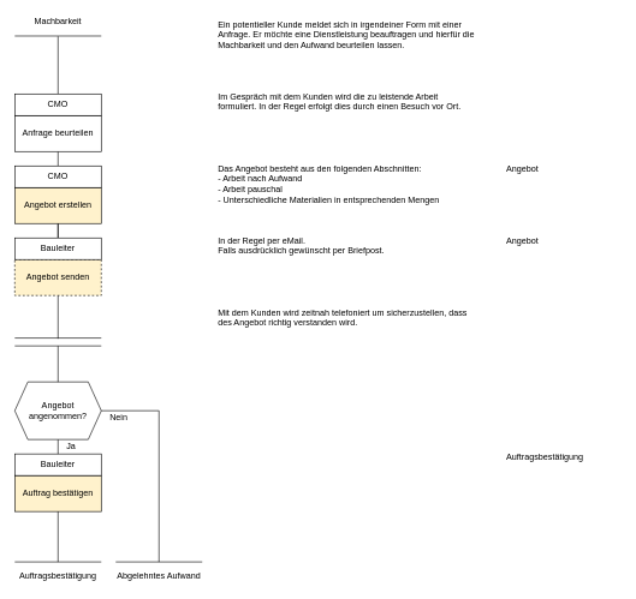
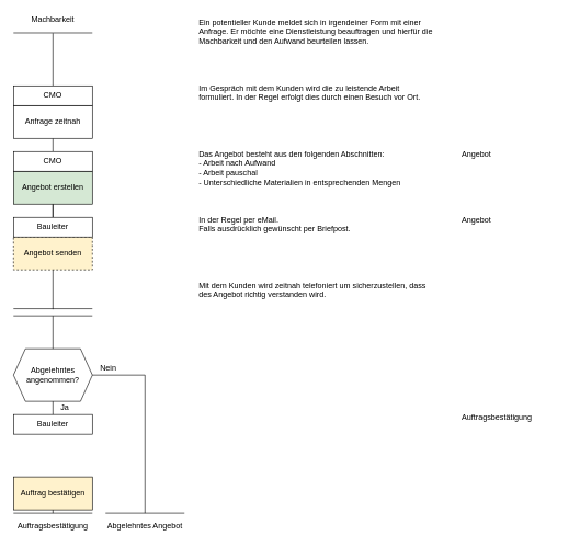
- <mxCell id="12" value="Anfrage beurteilen" style="rounded=0;whiteSpace=wrap;html=1;" parent="1" vertex="1"><mxGeometry x="20" y="160" width="120" height="50" as="geometry" /></mxCell>
+ <mxCell id="12" value="Anfrage zeitnah" style="rounded=0;whiteSpace=wrap;html=1;" parent="1" vertex="1"><mxGeometry x="20" y="160" width="120" height="50" as="geometry" /></mxCell>
- <mxCell id="17" value="Angebot erstellen" style="rounded=0;whiteSpace=wrap;html=1;fillColor=#fff2cc;strokeColor=#000000;" parent="1" vertex="1"><mxGeometry x="20" y="260" width="120" height="50" as="geometry" /></mxCell>
+ <mxCell id="17" value="Angebot erstellen" style="rounded=0;whiteSpace=wrap;html=1;fillColor=#d5e8d4;strokeColor=#000000;" parent="1" vertex="1"><mxGeometry x="20" y="260" width="120" height="50" as="geometry" /></mxCell>
- <mxCell id="7" value="Angebot angenommen?" style="text;html=1;strokeColor=none;fillColor=none;align=center;verticalAlign=middle;whiteSpace=wrap;rounded=0;" parent="1" vertex="1"><mxGeometry x="20" y="530" width="120" height="80" as="geometry" /></mxCell>
+ <mxCell id="7" value="Abgelehntes angenommen?" style="text;html=1;strokeColor=none;fillColor=none;align=center;verticalAlign=middle;whiteSpace=wrap;rounded=0;" parent="1" vertex="1"><mxGeometry x="20" y="530" width="120" height="80" as="geometry" /></mxCell>
- <mxCell id="37" value="Nein" style="text;html=1;strokeColor=none;fillColor=none;align=left;verticalAlign=middle;whiteSpace=wrap;rounded=0;" parent="1" vertex="1"><mxGeometry x="150" y="570" width="70" height="20" as="geometry" /></mxCell>
+ <mxCell id="37" value="Nein" style="text;html=1;strokeColor=none;fillColor=none;align=left;verticalAlign=middle;whiteSpace=wrap;rounded=0;" parent="1" vertex="1"><mxGeometry x="150" y="550" width="70" height="20" as="geometry" /></mxCell>
- <mxCell id="27" value="Auftrag bestätigen" style="rounded=0;whiteSpace=wrap;html=1;fillColor=#fff2cc;strokeColor=#000000;" parent="1" vertex="1"><mxGeometry x="20" y="660" width="120" height="50" as="geometry" /></mxCell>
+ <mxCell id="27" value="Auftrag bestätigen" style="rounded=0;whiteSpace=wrap;html=1;fillColor=#fff2cc;strokeColor=#000000;" parent="1" vertex="1"><mxGeometry x="20" y="725" width="120" height="50" as="geometry" /></mxCell>
- <mxCell id="34" value="Abgelehntes Aufwand" style="text;html=1;strokeColor=none;fillColor=none;align=center;verticalAlign=middle;whiteSpace=wrap;rounded=0;" parent="1" vertex="1"><mxGeometry x="160" y="790" width="120" height="20" as="geometry" /></mxCell>
+ <mxCell id="34" value="Abgelehntes Angebot" style="text;html=1;strokeColor=none;fillColor=none;align=center;verticalAlign=middle;whiteSpace=wrap;rounded=0;" parent="1" vertex="1"><mxGeometry x="160" y="790" width="120" height="20" as="geometry" /></mxCell>
